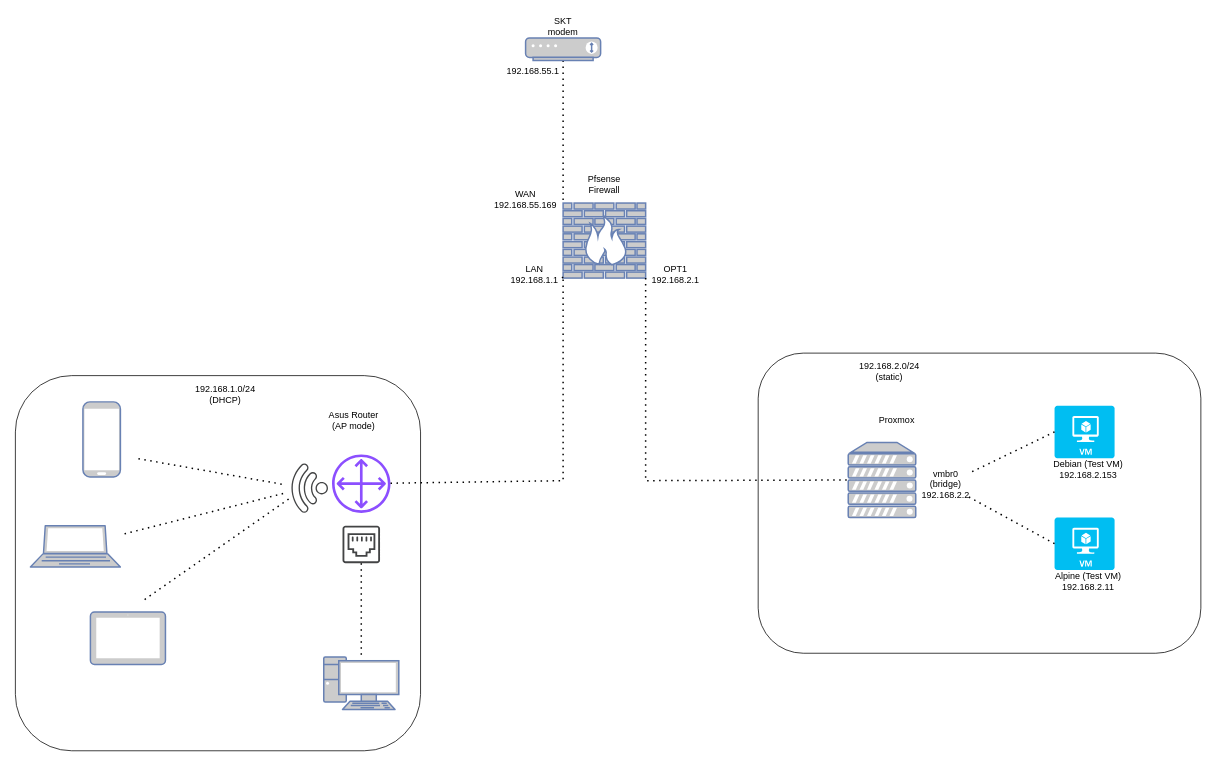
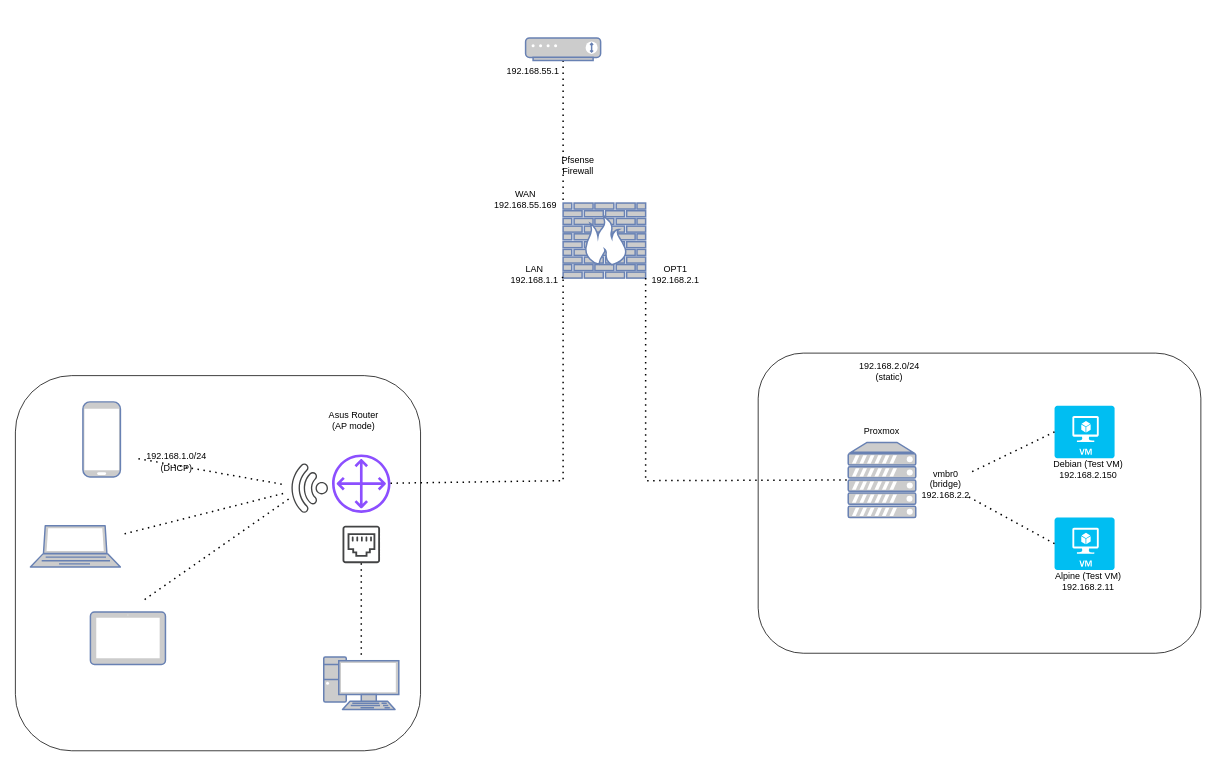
- <mxCell id="21" value="SKT modem" style="text;html=1;align=center;verticalAlign=middle;whiteSpace=wrap;rounded=0;" parent="19" vertex="1"><mxGeometry x="20" width="60" height="30" as="geometry" /></mxCell>
- <mxCell id="9" value="Pfsense Firewall" style="text;html=1;align=center;verticalAlign=middle;whiteSpace=wrap;rounded=0;" parent="1" vertex="1"><mxGeometry x="775" y="230" width="60" height="30" as="geometry" /></mxCell>
+ <mxCell id="9" value="Pfsense Firewall" style="text;html=1;align=center;verticalAlign=middle;whiteSpace=wrap;rounded=0;" parent="1" vertex="1"><mxGeometry x="740" y="205" width="60" height="30" as="geometry" /></mxCell>
- <mxCell id="37" value="192.168.1.0/24&lt;div&gt;(DHCP)&lt;/div&gt;" style="text;html=1;align=center;verticalAlign=middle;whiteSpace=wrap;rounded=0;" parent="23" vertex="1"><mxGeometry x="250" y="10" width="60" height="30" as="geometry" /></mxCell>
+ <mxCell id="37" value="192.168.1.0/24&lt;div&gt;(DHCP)&lt;/div&gt;" style="text;html=1;align=center;verticalAlign=middle;whiteSpace=wrap;rounded=0;" parent="23" vertex="1"><mxGeometry x="185" y="100" width="60" height="30" as="geometry" /></mxCell>
- <mxCell id="6" value="Proxmox" style="text;html=1;align=center;verticalAlign=middle;whiteSpace=wrap;rounded=0;" parent="1" vertex="1"><mxGeometry x="1165" y="544" width="60" height="30" as="geometry" /></mxCell>
+ <mxCell id="6" value="Proxmox" style="text;html=1;align=center;verticalAlign=middle;whiteSpace=wrap;rounded=0;" parent="1" vertex="1"><mxGeometry x="1145" y="559" width="60" height="30" as="geometry" /></mxCell>
- <mxCell id="41" value="&lt;div&gt;Debian (Test VM) 192.168.2.153&lt;/div&gt;" style="text;html=1;align=center;verticalAlign=middle;whiteSpace=wrap;rounded=0;" parent="39" vertex="1"><mxGeometry x="-15" y="70" width="110" height="30" as="geometry" /></mxCell>
+ <mxCell id="41" value="&lt;div&gt;Debian (Test VM) 192.168.2.150&lt;/div&gt;" style="text;html=1;align=center;verticalAlign=middle;whiteSpace=wrap;rounded=0;" parent="39" vertex="1"><mxGeometry x="-15" y="70" width="110" height="30" as="geometry" /></mxCell>
